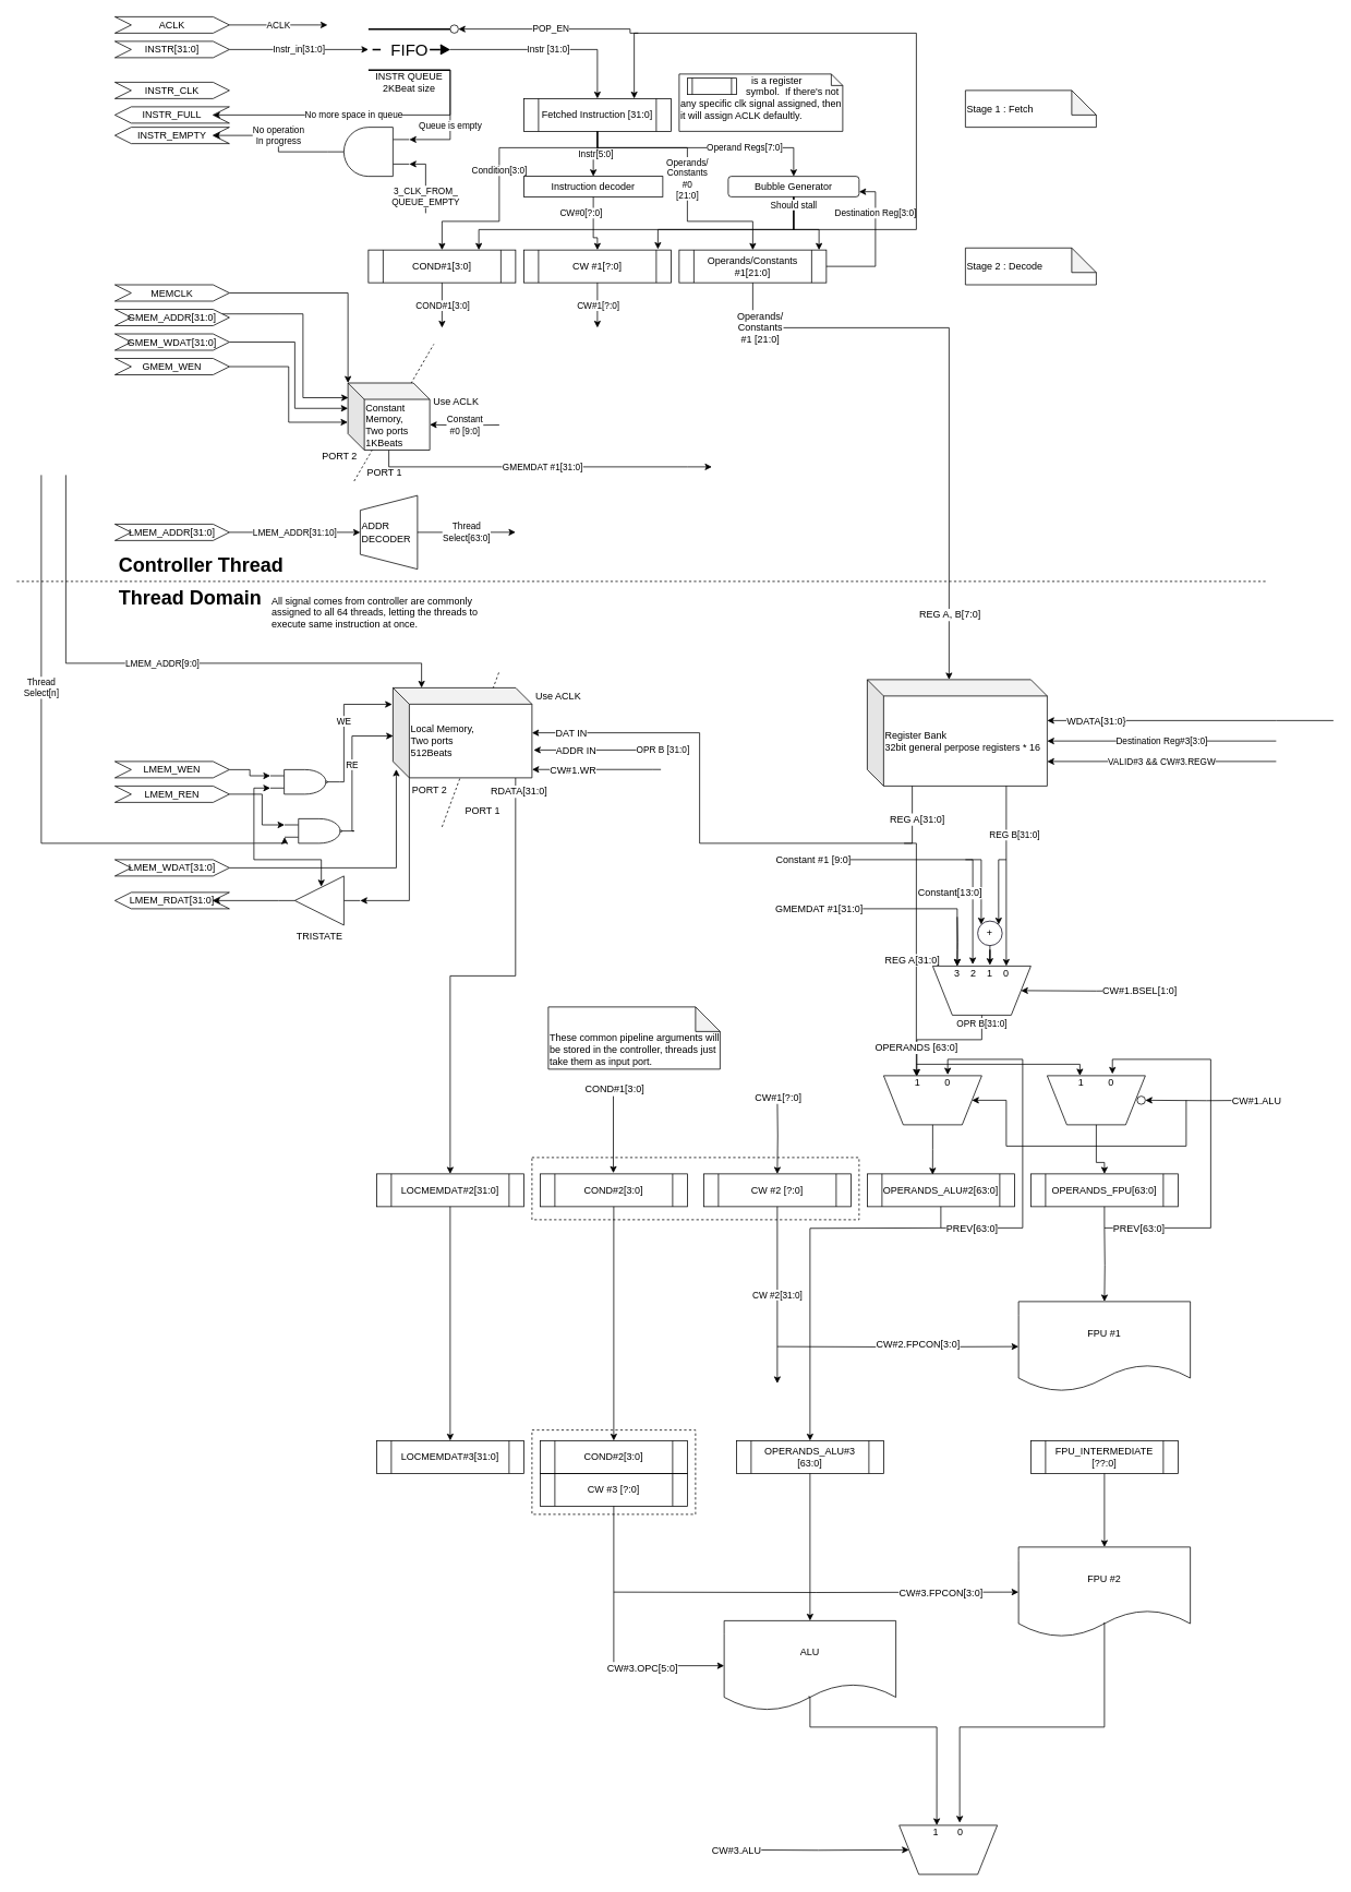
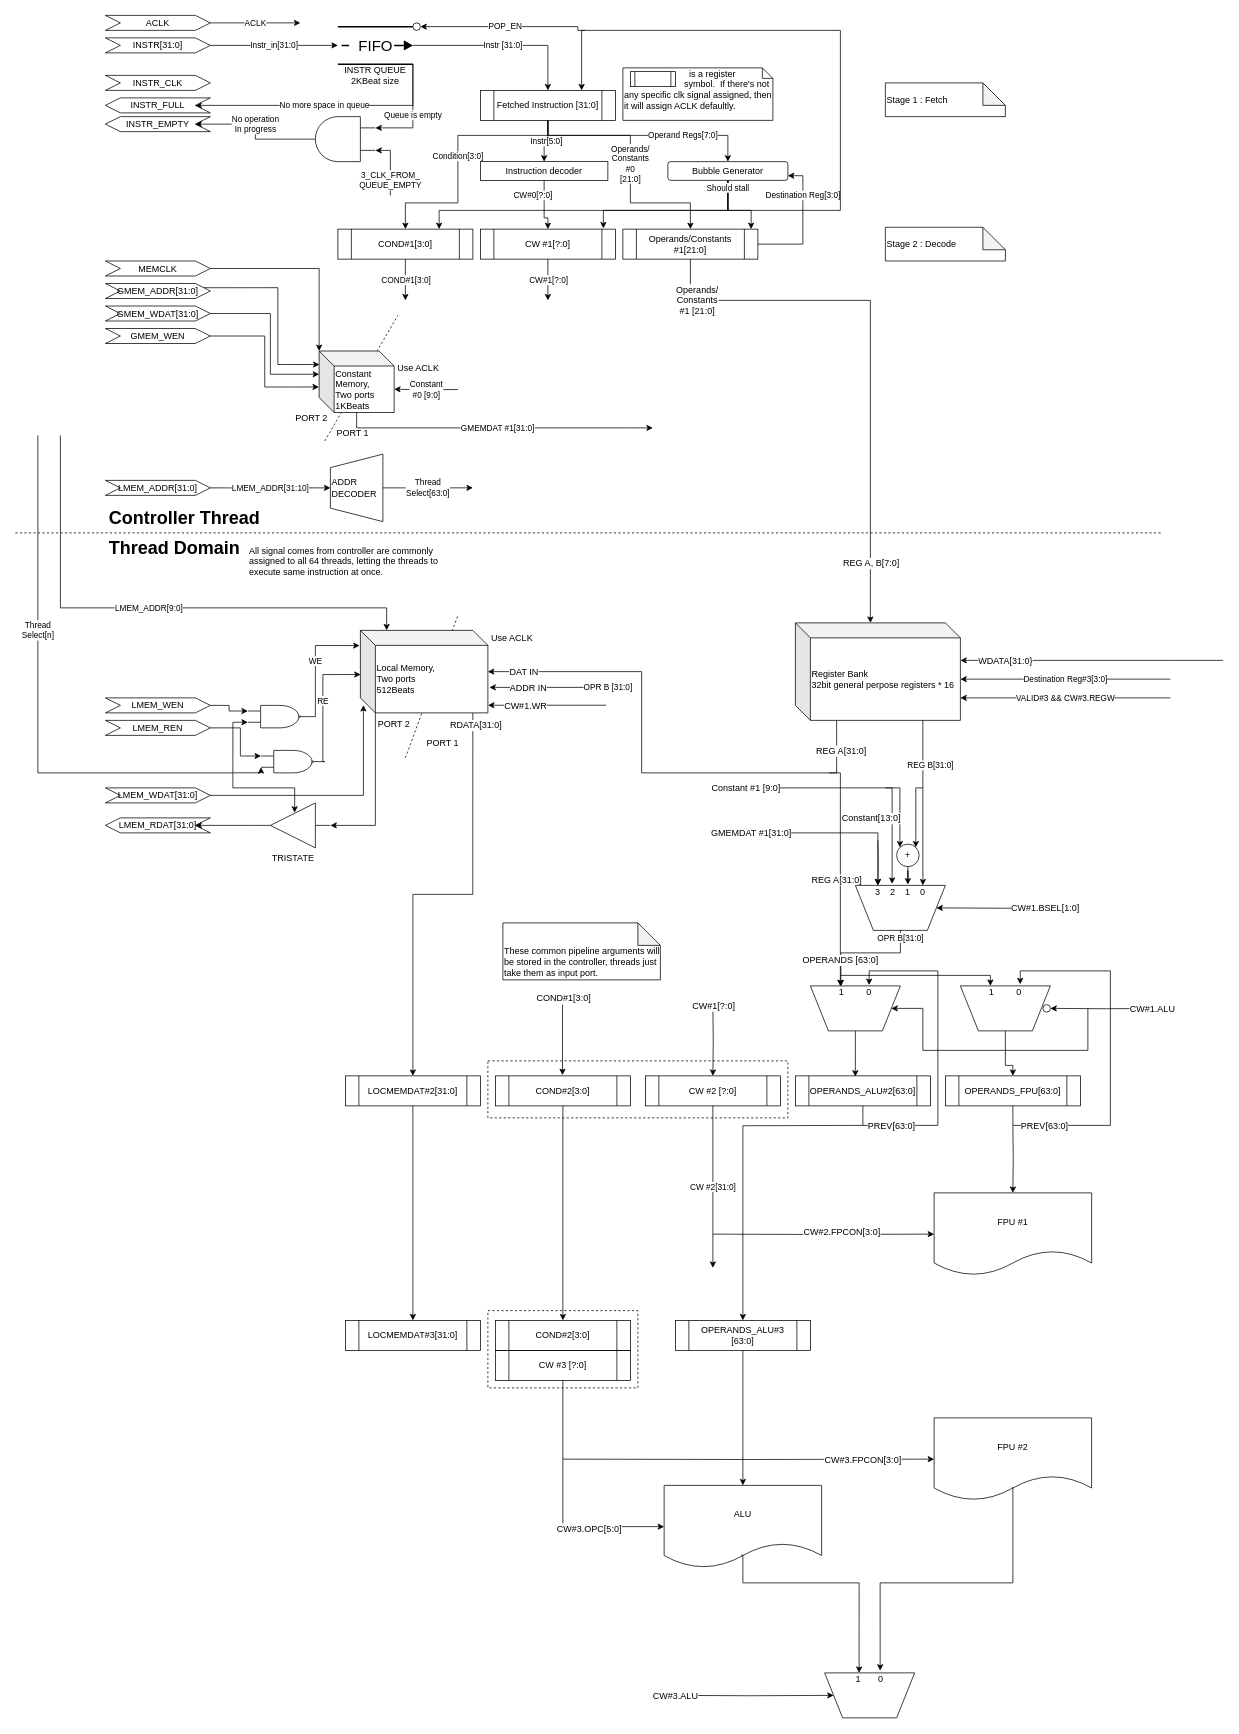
- <mxCell id="155" value="FPU_INTERMEDIATE&lt;br&gt;[??:0]&lt;br&gt;" style="shape=process;whiteSpace=wrap;html=1;backgroundOutline=1;fillColor=none;fontColor=#000000;align=center;" vertex="1" parent="1"><mxGeometry x="1260" y="1760" width="180" height="40" as="geometry" /></mxCell>
- <mxCell id="154" style="edgeStyle=orthogonalEdgeStyle;rounded=0;orthogonalLoop=1;jettySize=auto;html=1;entryX=0.5;entryY=0;entryDx=0;entryDy=0;" edge="1" parent="1" source="155" target="159"><mxGeometry relative="1" as="geometry" /></mxCell>
